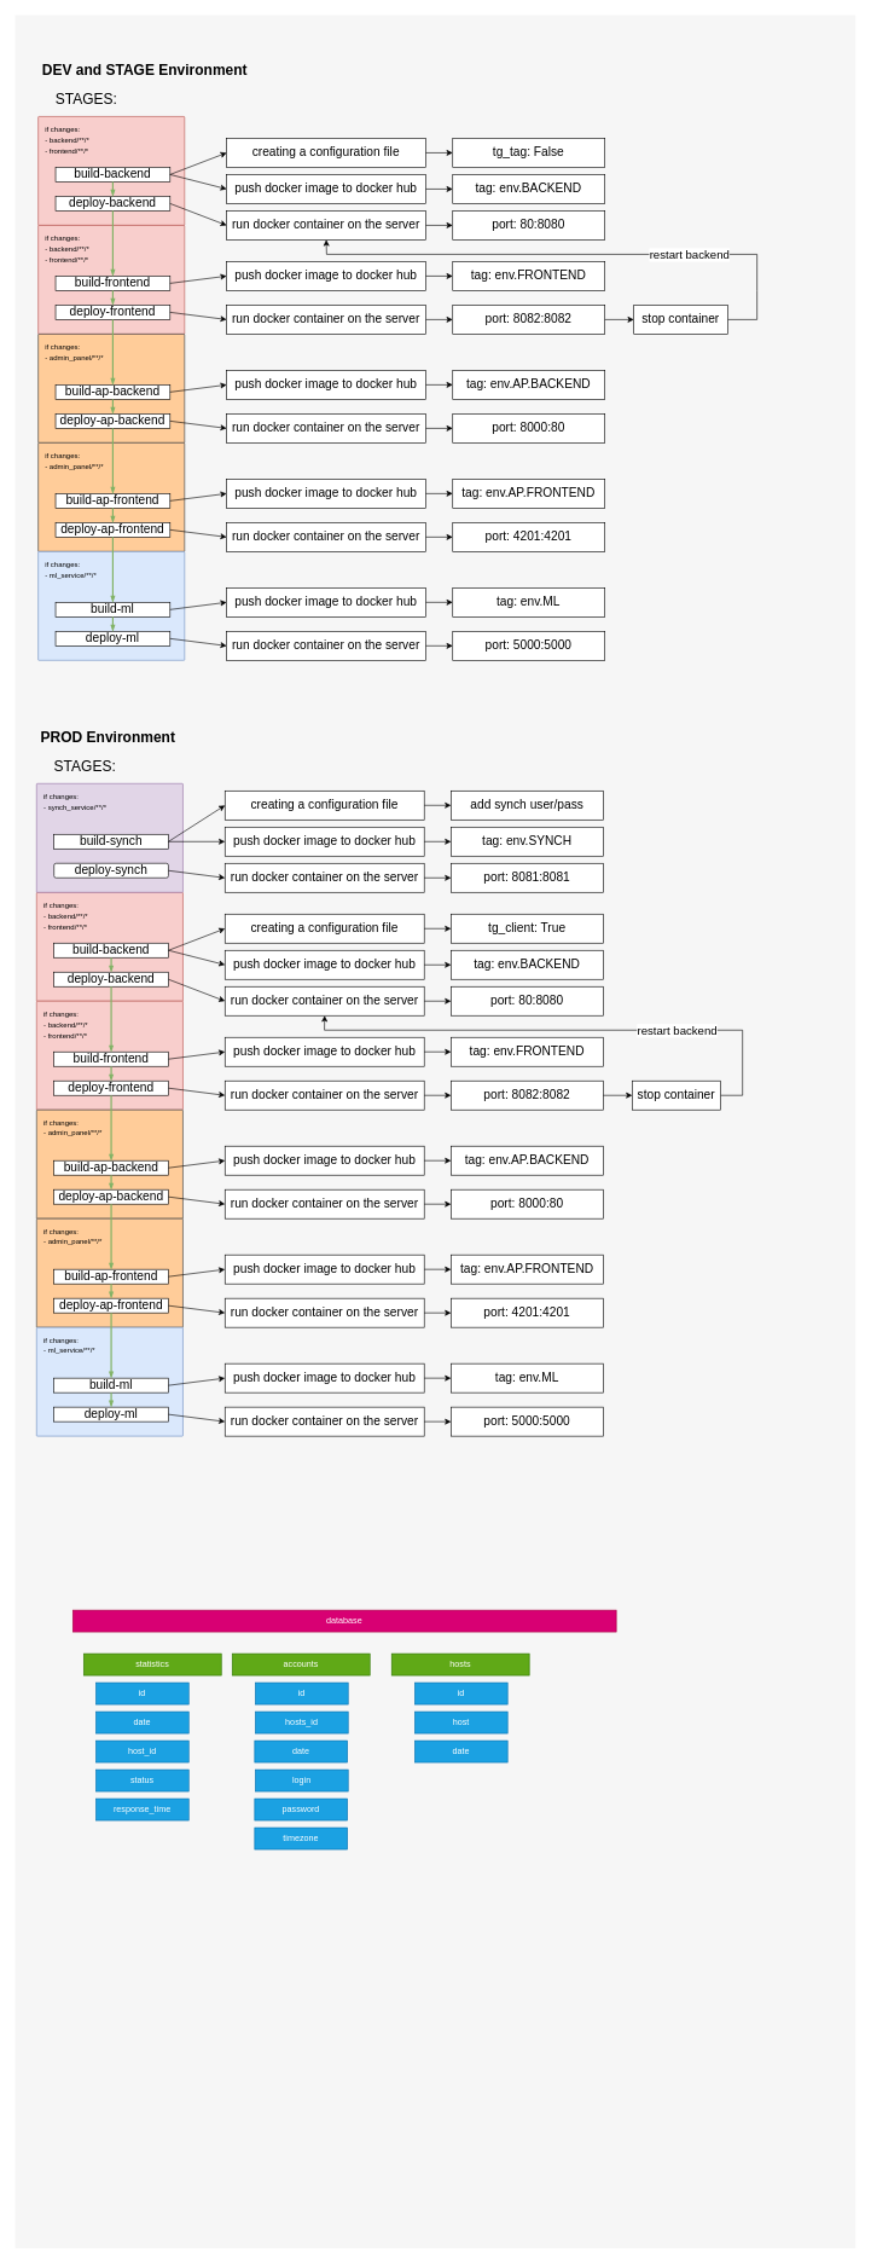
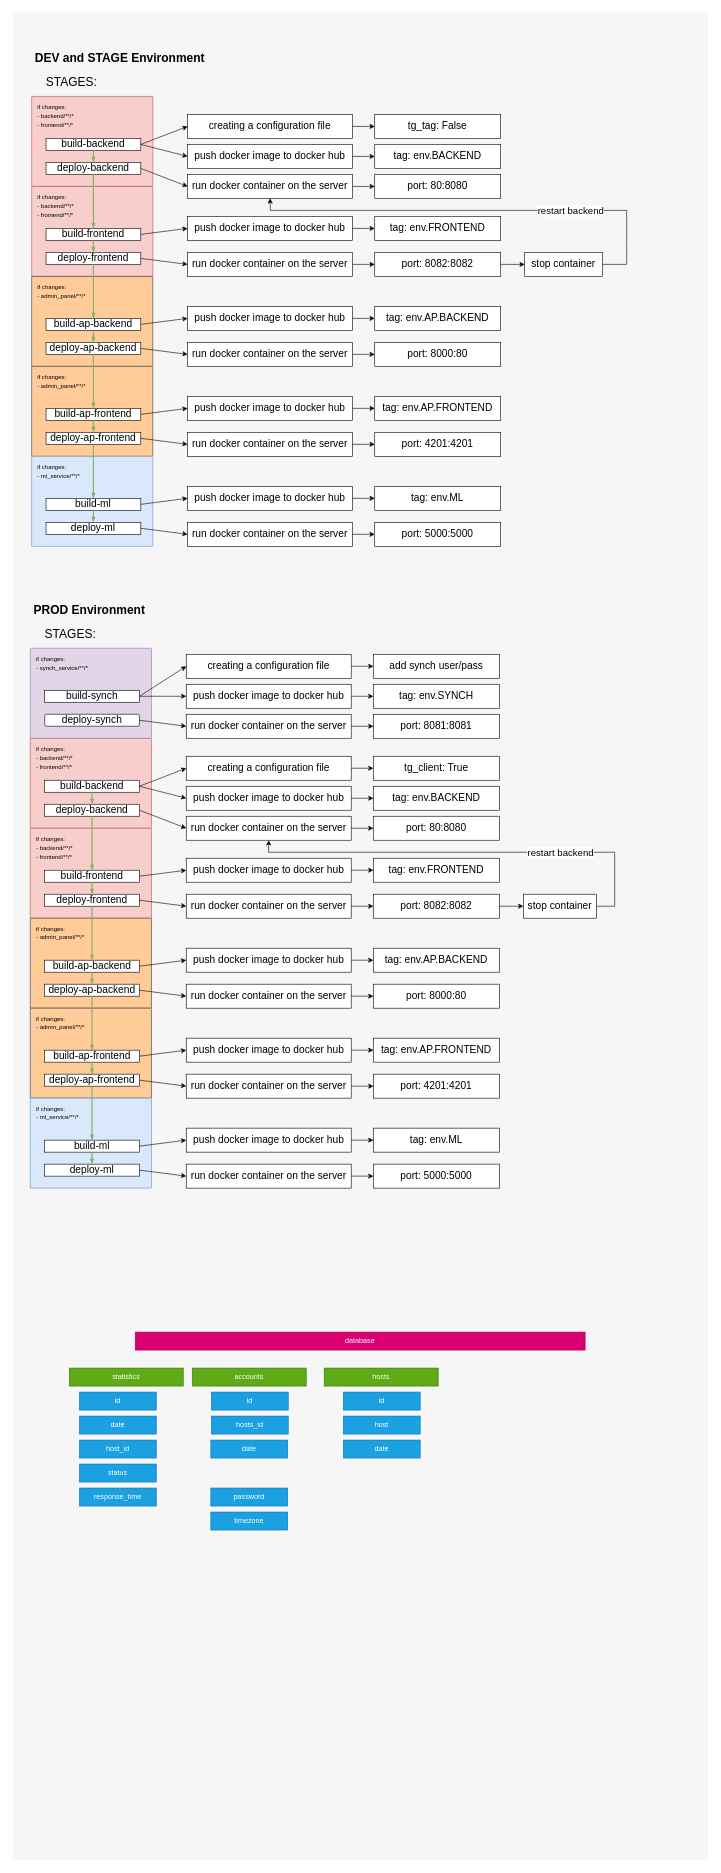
- <mxCell id="166" value="database" style="text;align=center;html=1;verticalAlign=middle;whiteSpace=wrap;rounded=0;fillColor=#d80073;fontColor=#ffffff;strokeColor=#A50040;" parent="1" vertex="1"><mxGeometry x="100" y="2220" width="750" height="30" as="geometry" /></mxCell>
+ <mxCell id="166" value="database" style="text;align=center;html=1;verticalAlign=middle;whiteSpace=wrap;rounded=0;fillColor=#d80073;fontColor=#ffffff;strokeColor=#A50040;" parent="1" vertex="1"><mxGeometry x="225" y="2220" width="750" height="30" as="geometry" /></mxCell>
- <mxCell id="176" value="login" style="text;strokeColor=#006EAF;align=center;fillColor=#1ba1e2;html=1;verticalAlign=middle;whiteSpace=wrap;rounded=0;fontColor=#ffffff;" parent="1" vertex="1"><mxGeometry x="352" y="2440" width="128" height="30" as="geometry" /></mxCell>
